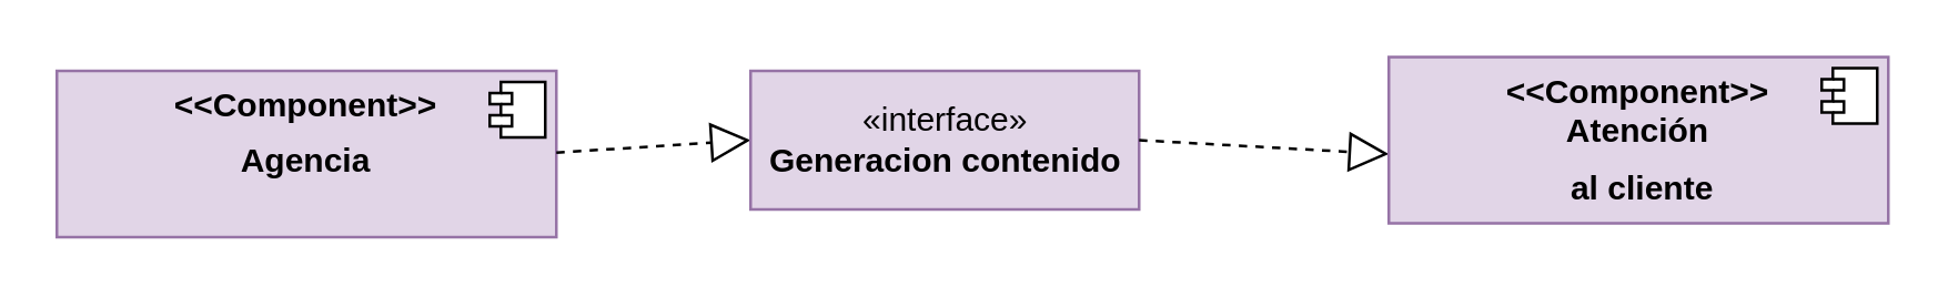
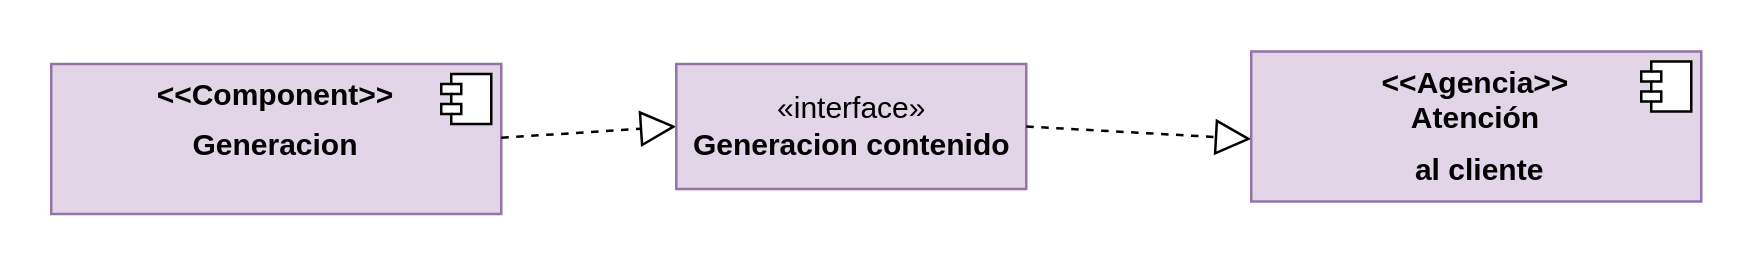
- <mxCell id="7" value="&lt;p style=&quot;margin:0px;margin-top:6px;text-align:center;&quot;&gt;&lt;b&gt;&amp;lt;&amp;lt;Component&amp;gt;&amp;gt;&lt;/b&gt;&lt;/p&gt;&lt;div style=&quot;text-align: center;&quot;&gt;&lt;span style=&quot;background-color: initial;&quot;&gt;&lt;b&gt;Atención&lt;/b&gt;&lt;/span&gt;&lt;/div&gt;&lt;p style=&quot;margin:0px;margin-top:6px;text-align:center;&quot;&gt;&lt;b&gt;&amp;nbsp;al cliente&lt;/b&gt;&lt;/p&gt;" style="align=left;overflow=fill;html=1;dropTarget=0;fillColor=#e1d5e7;strokeColor=#9673a6;" vertex="1" parent="1"><mxGeometry x="500" y="20" width="180" height="60" as="geometry" /></mxCell>
+ <mxCell id="7" value="&lt;p style=&quot;margin:0px;margin-top:6px;text-align:center;&quot;&gt;&lt;b&gt;&amp;lt;&amp;lt;Agencia&amp;gt;&amp;gt;&lt;/b&gt;&lt;/p&gt;&lt;div style=&quot;text-align: center;&quot;&gt;&lt;span style=&quot;background-color: initial;&quot;&gt;&lt;b&gt;Atención&lt;/b&gt;&lt;/span&gt;&lt;/div&gt;&lt;p style=&quot;margin:0px;margin-top:6px;text-align:center;&quot;&gt;&lt;b&gt;&amp;nbsp;al cliente&lt;/b&gt;&lt;/p&gt;" style="align=left;overflow=fill;html=1;dropTarget=0;fillColor=#e1d5e7;strokeColor=#9673a6;" vertex="1" parent="1"><mxGeometry x="500" y="20" width="180" height="60" as="geometry" /></mxCell>
- <mxCell id="2" value="&lt;p style=&quot;margin:0px;margin-top:6px;text-align:center;&quot;&gt;&lt;b&gt;&amp;lt;&amp;lt;Component&amp;gt;&amp;gt;&lt;/b&gt;&lt;/p&gt;&lt;p style=&quot;margin:0px;margin-top:6px;text-align:center;&quot;&gt;&lt;b&gt;Agencia&lt;/b&gt;&lt;/p&gt;" style="align=left;overflow=fill;html=1;dropTarget=0;fillColor=#e1d5e7;strokeColor=#9673a6;" vertex="1" parent="1"><mxGeometry x="20" y="25" width="180" height="60" as="geometry" /></mxCell>
+ <mxCell id="2" value="&lt;p style=&quot;margin:0px;margin-top:6px;text-align:center;&quot;&gt;&lt;b&gt;&amp;lt;&amp;lt;Component&amp;gt;&amp;gt;&lt;/b&gt;&lt;/p&gt;&lt;p style=&quot;margin:0px;margin-top:6px;text-align:center;&quot;&gt;&lt;b&gt;Generacion&lt;/b&gt;&lt;/p&gt;" style="align=left;overflow=fill;html=1;dropTarget=0;fillColor=#e1d5e7;strokeColor=#9673a6;" vertex="1" parent="1"><mxGeometry x="20" y="25" width="180" height="60" as="geometry" /></mxCell>
